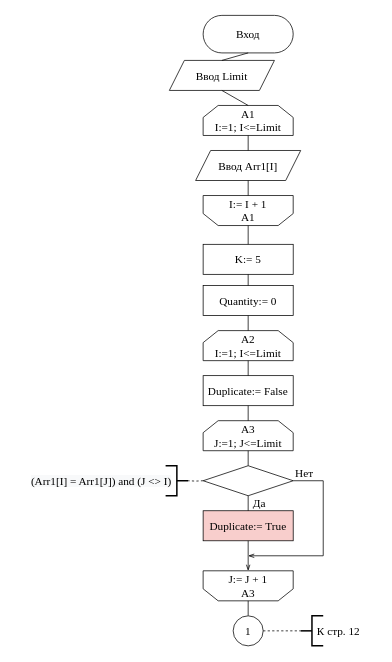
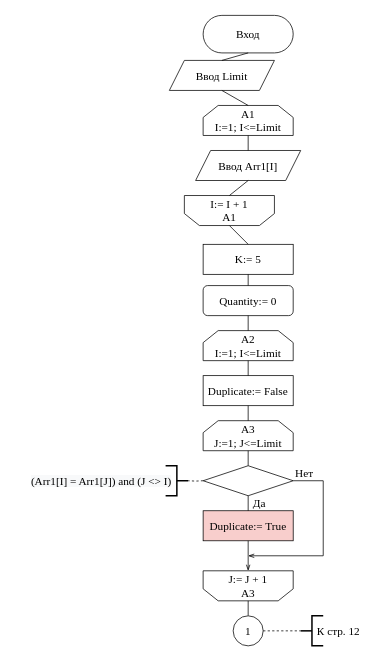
- <mxCell id="6" value="I:= I + 1&lt;br style=&quot;font-size: 15px;&quot;&gt;А1" style="shape=loopLimit;whiteSpace=wrap;html=1;direction=west;fontFamily=Times New Roman;fontSize=15;" parent="1" vertex="1"><mxGeometry x="270" y="260" width="120" height="40" as="geometry" /></mxCell>
+ <mxCell id="6" value="I:= I + 1&lt;br style=&quot;font-size: 15px;&quot;&gt;А1" style="shape=loopLimit;whiteSpace=wrap;html=1;direction=west;fontFamily=Times New Roman;fontSize=15;" parent="1" vertex="1"><mxGeometry x="245" y="260" width="120" height="40" as="geometry" /></mxCell>
- <mxCell id="12" value="Quantity:= 0" style="rounded=0;whiteSpace=wrap;html=1;fontFamily=Times New Roman;fontSize=15;" parent="1" vertex="1"><mxGeometry x="270" y="380" width="120" height="40" as="geometry" /></mxCell>
+ <mxCell id="12" value="Quantity:= 0" style="whiteSpace=wrap;html=1;fontFamily=Times New Roman;fontSize=15;rounded=1;" parent="1" vertex="1"><mxGeometry x="270" y="380" width="120" height="40" as="geometry" /></mxCell>
